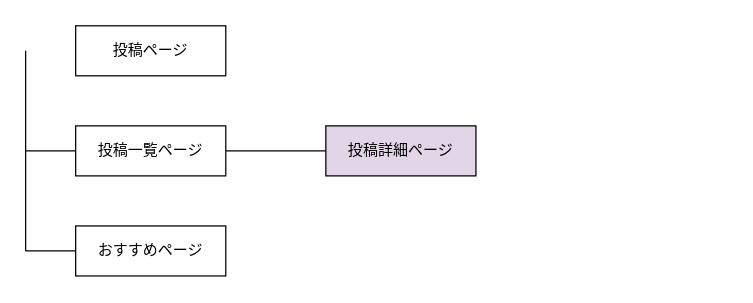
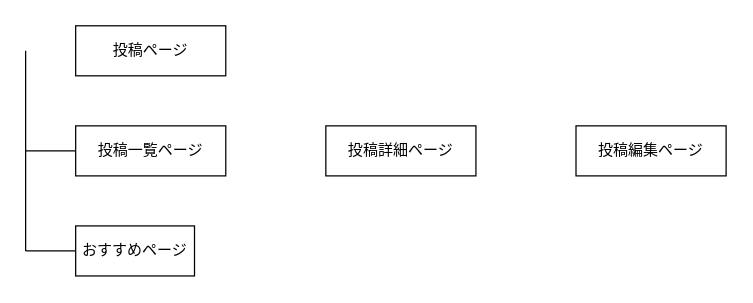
- <mxCell id="7" style="edgeStyle=none;html=1;entryX=0;entryY=0.5;entryDx=0;entryDy=0;endArrow=none;endFill=0;" edge="1" parent="1" source="8" target="5"><mxGeometry relative="1" as="geometry" /></mxCell>
- <mxCell id="5" value="投稿詳細ページ" style="whiteSpace=wrap;html=1;align=center;fillColor=#e1d5e7;" vertex="1" parent="1"><mxGeometry x="260" y="100" width="120" height="40" as="geometry" /></mxCell>
+ <mxCell id="5" value="投稿詳細ページ" style="whiteSpace=wrap;html=1;align=center;" vertex="1" parent="1"><mxGeometry x="260" y="100" width="120" height="40" as="geometry" /></mxCell>
+ <mxCell id="4" value="投稿編集ページ" style="whiteSpace=wrap;html=1;align=center;" vertex="1" parent="1"><mxGeometry x="460" y="100" width="120" height="40" as="geometry" /></mxCell>
- <mxCell id="3" value="おすすめページ" style="whiteSpace=wrap;html=1;align=center;" vertex="1" parent="1"><mxGeometry x="60" y="180" width="120" height="40" as="geometry" /></mxCell>
+ <mxCell id="3" value="おすすめページ" style="whiteSpace=wrap;html=1;align=center;" vertex="1" parent="1"><mxGeometry x="60" y="180" width="95" height="40" as="geometry" /></mxCell>
